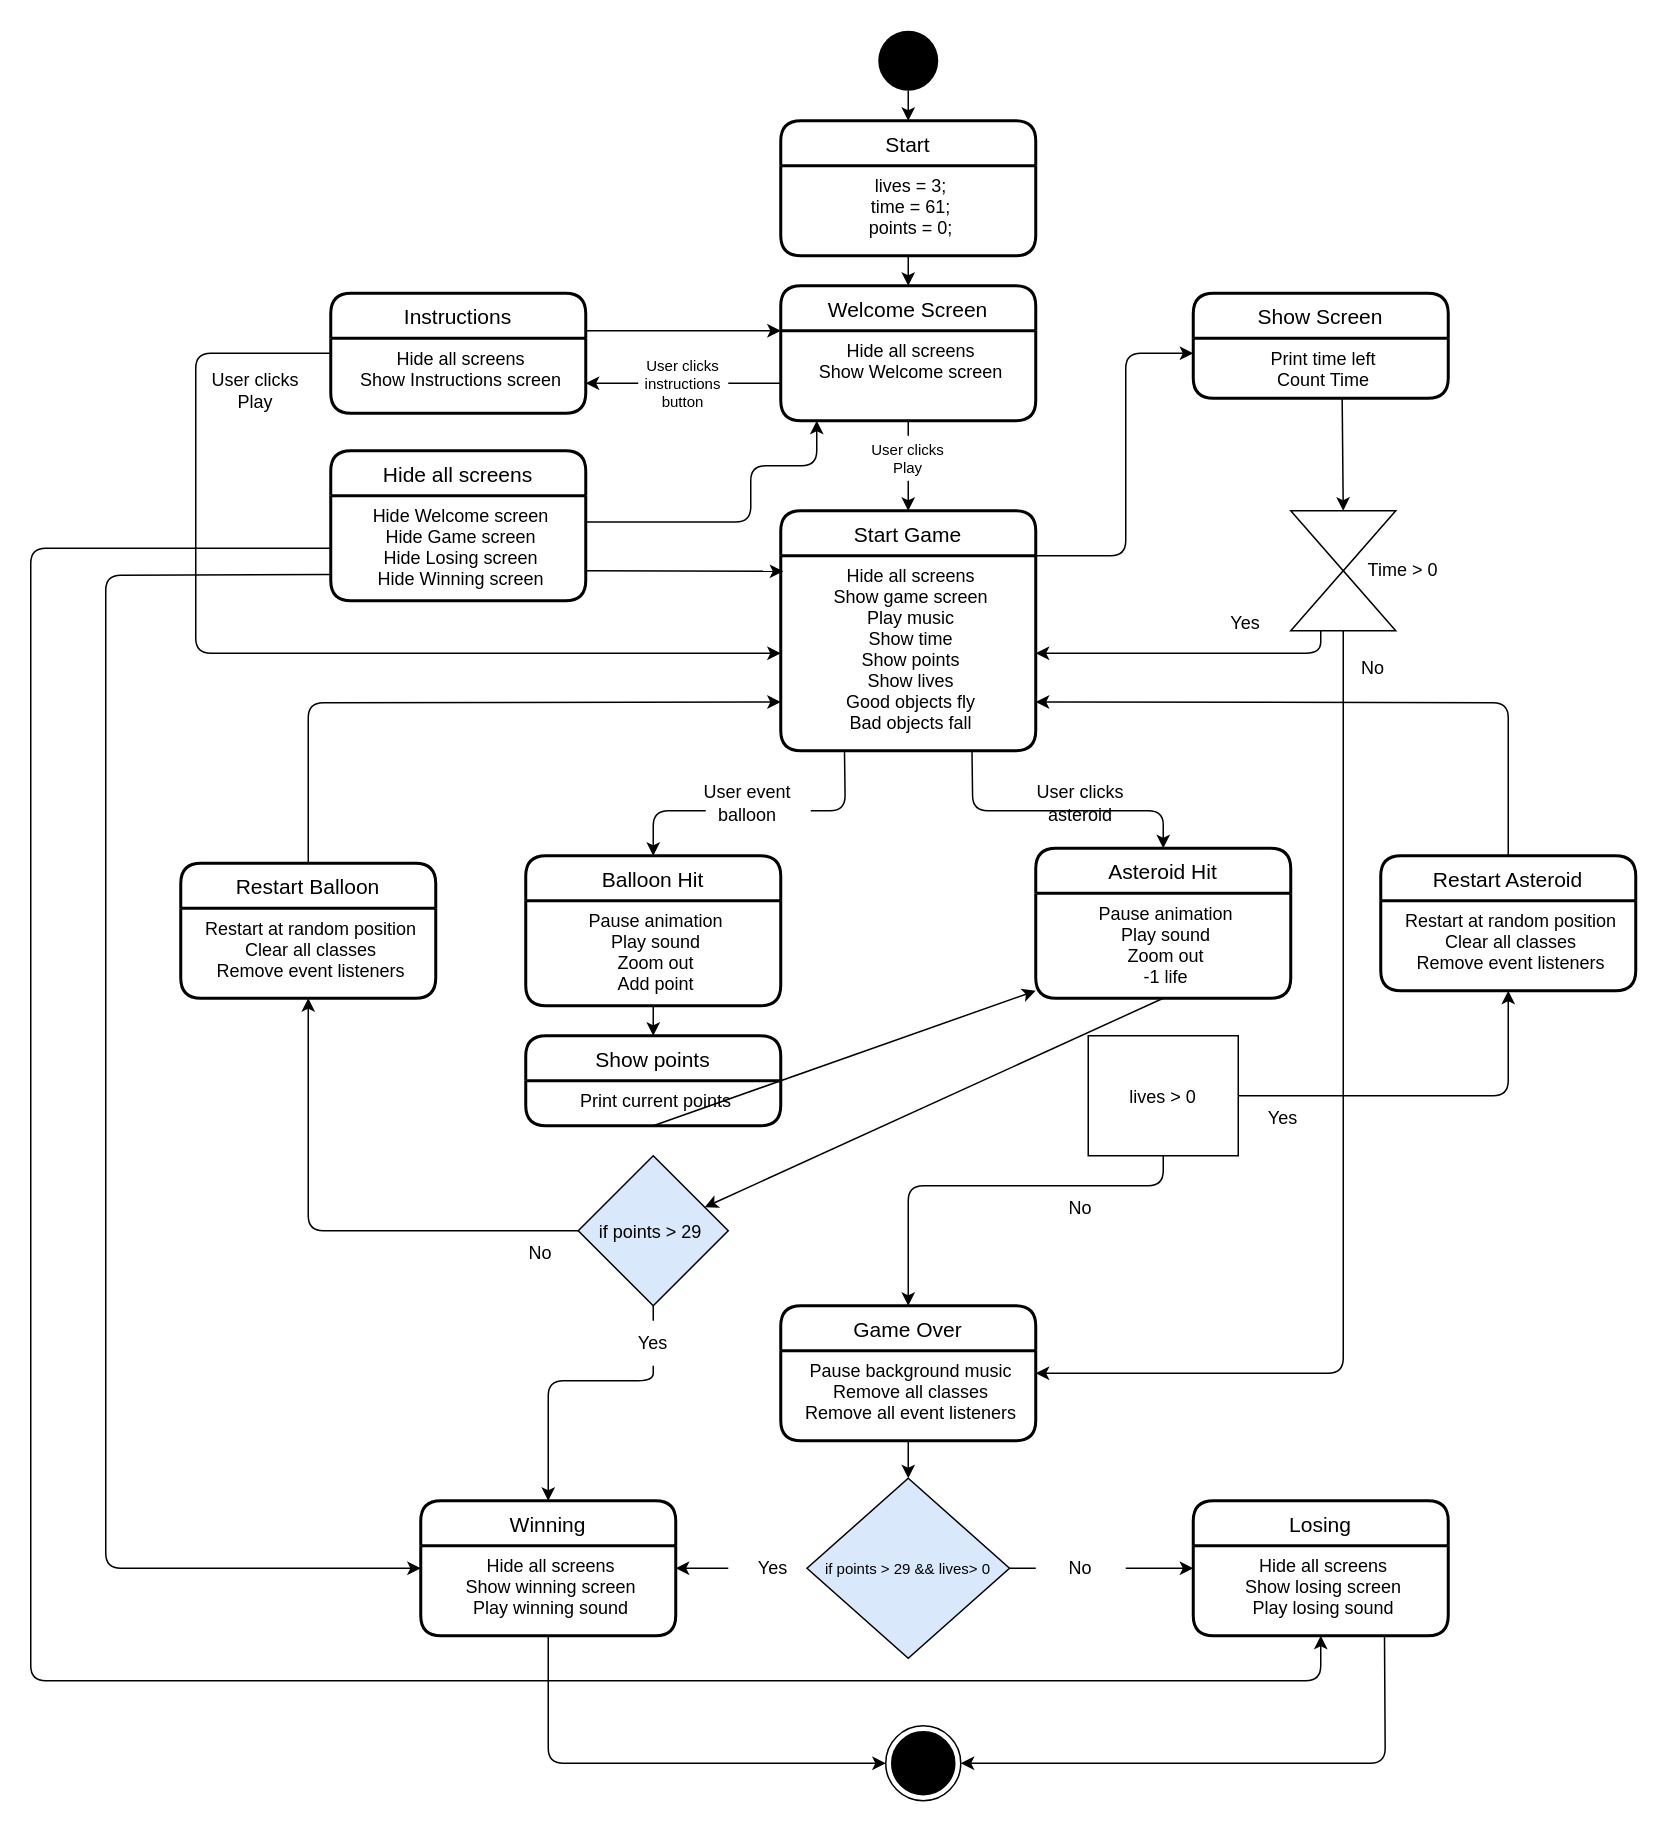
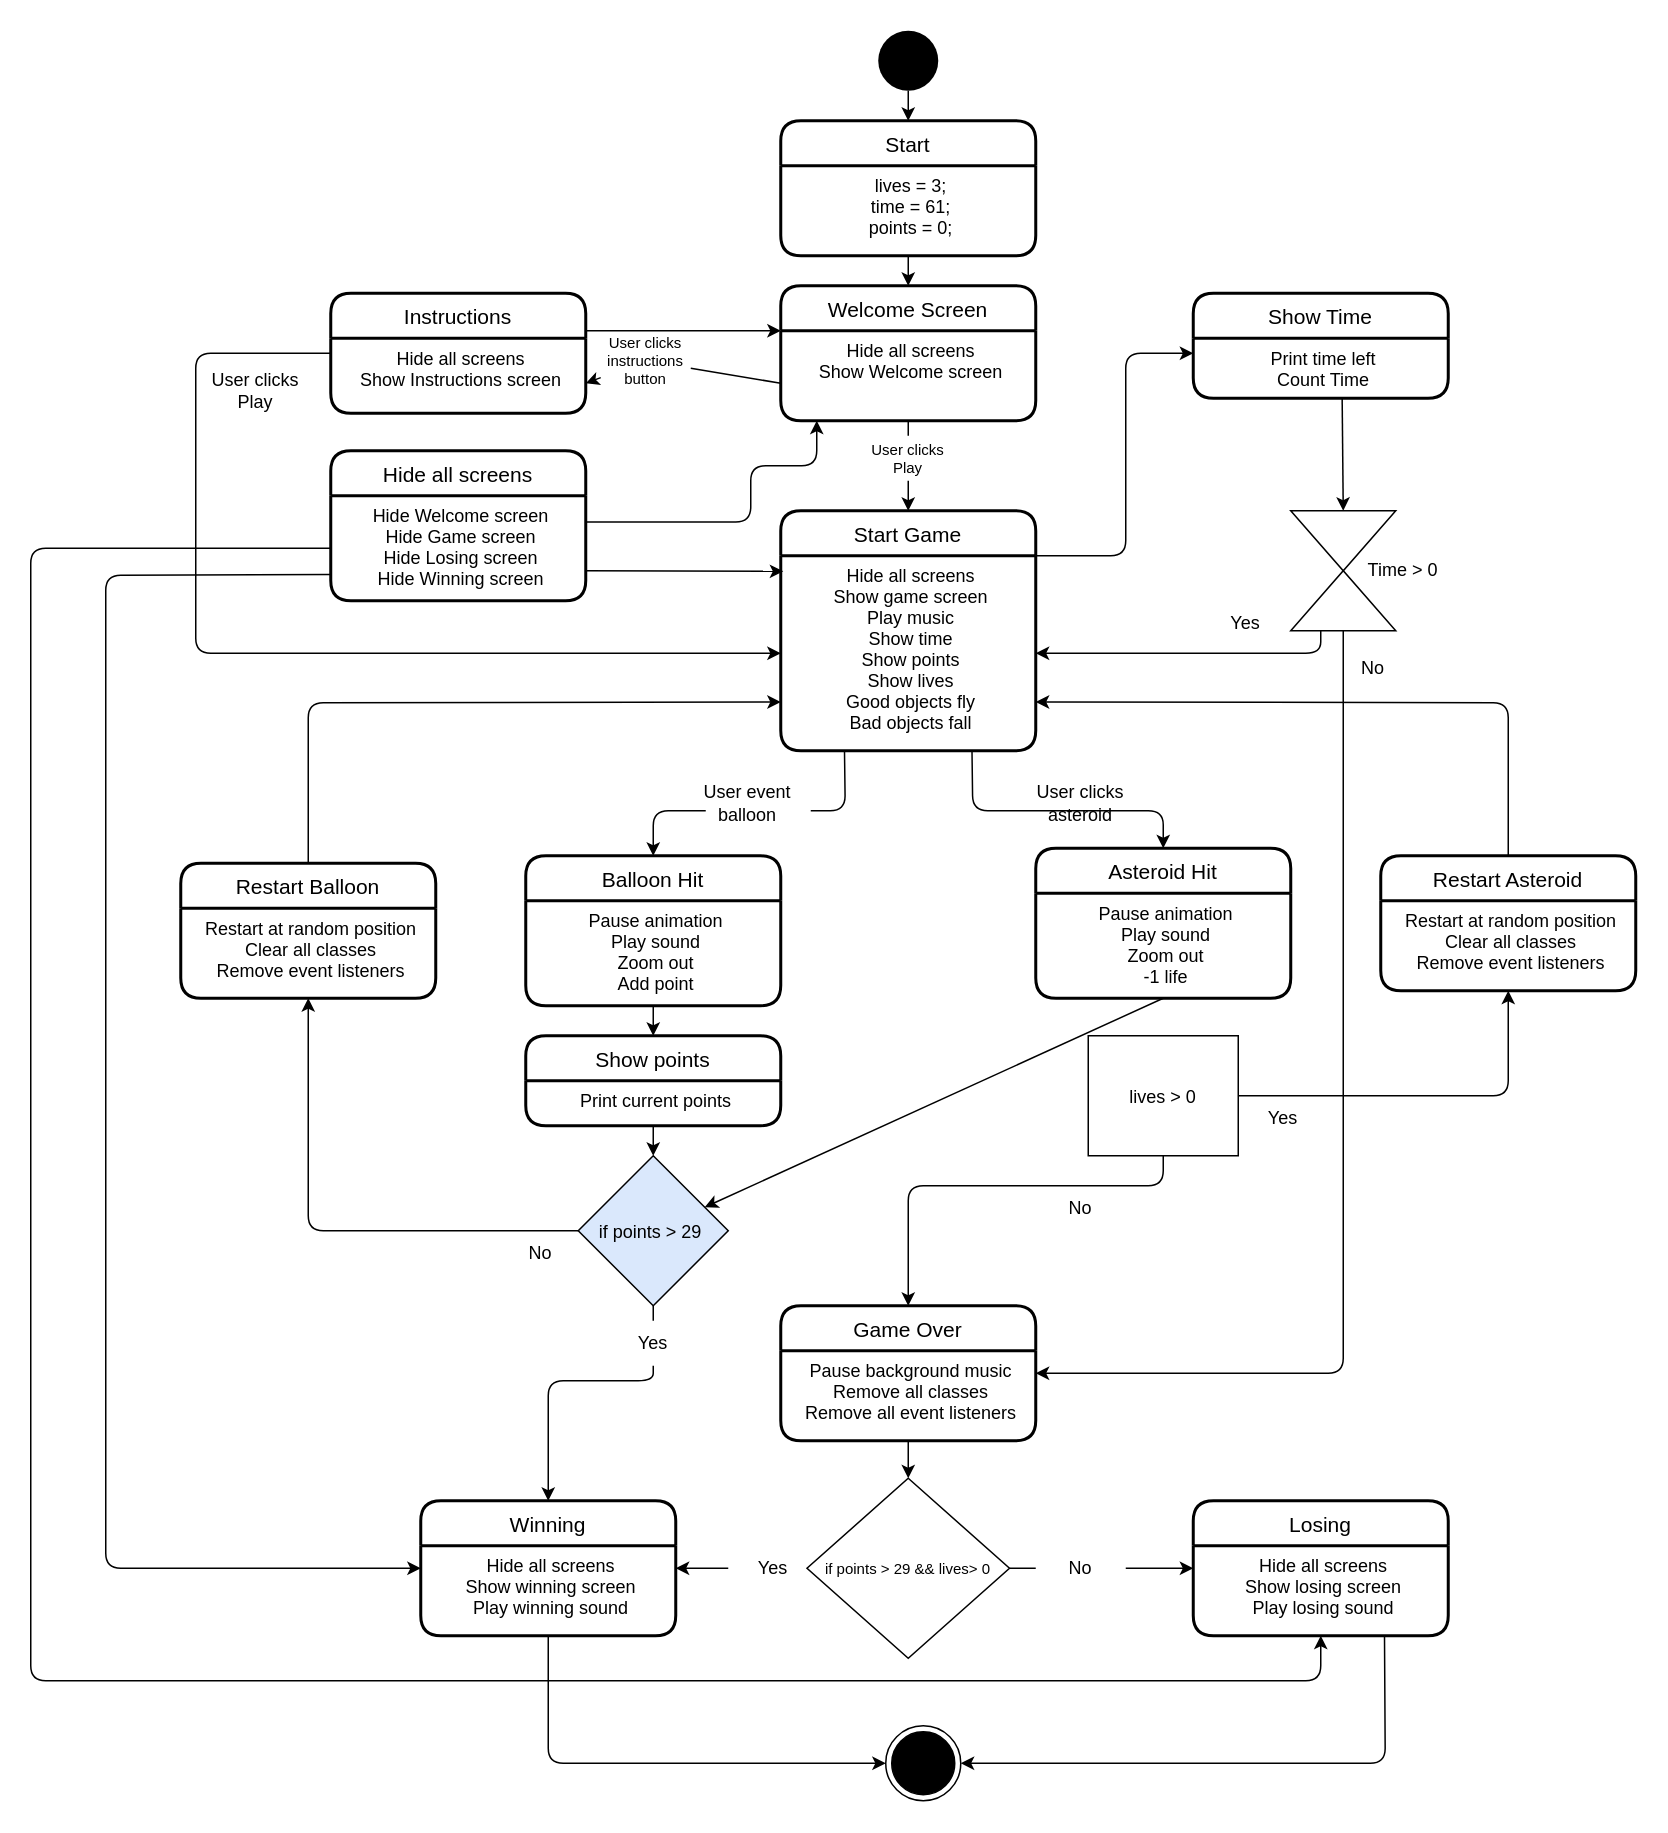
- <mxCell id="18" value="Show Screen" style="swimlane;childLayout=stackLayout;horizontal=1;startSize=30;horizontalStack=0;rounded=1;fontSize=14;fontStyle=0;strokeWidth=2;resizeParent=0;resizeLast=1;shadow=0;dashed=0;align=center;" vertex="1" parent="1"><mxGeometry x="795" y="195" width="170" height="70" as="geometry" /></mxCell>
+ <mxCell id="18" value="Show Time" style="swimlane;childLayout=stackLayout;horizontal=1;startSize=30;horizontalStack=0;rounded=1;fontSize=14;fontStyle=0;strokeWidth=2;resizeParent=0;resizeLast=1;shadow=0;dashed=0;align=center;" vertex="1" parent="1"><mxGeometry x="795" y="195" width="170" height="70" as="geometry" /></mxCell>
- <mxCell id="35" value="User clicks instructions&lt;br&gt;button" style="text;html=1;strokeColor=none;fillColor=none;align=center;verticalAlign=middle;whiteSpace=wrap;rounded=0;fontSize=10;" vertex="1" parent="1"><mxGeometry x="425" y="240" width="60" height="30" as="geometry" /></mxCell>
+ <mxCell id="35" value="User clicks instructions&lt;br&gt;button" style="text;html=1;strokeColor=none;fillColor=none;align=center;verticalAlign=middle;whiteSpace=wrap;rounded=0;fontSize=10;" vertex="1" parent="1"><mxGeometry x="400" y="225" width="60" height="30" as="geometry" /></mxCell>
- <mxCell id="49" value="" style="endArrow=classic;html=1;fontSize=12;exitX=0.5;exitY=1;exitDx=0;exitDy=0;" edge="1" parent="1" source="22" target="13"><mxGeometry width="50" height="50" relative="1" as="geometry"><mxPoint x="670" y="730" as="sourcePoint" /><mxPoint x="720" y="680" as="targetPoint" /></mxGeometry></mxCell>
+ <mxCell id="49" value="" style="endArrow=classic;html=1;fontSize=12;exitX=0.5;exitY=1;exitDx=0;exitDy=0;entryX=0.5;entryY=0;entryDx=0;entryDy=0;" edge="1" parent="1" source="22" target="43"><mxGeometry width="50" height="50" relative="1" as="geometry"><mxPoint x="670" y="730" as="sourcePoint" /><mxPoint x="720" y="680" as="targetPoint" /></mxGeometry></mxCell>
- <mxCell id="25" value="if points &gt; 29 &amp;&amp; lives&gt; 0" style="rhombus;verticalAlign=middle;fontSize=10;fillColor=#dae8fc;" vertex="1" parent="1"><mxGeometry x="537.5" y="985" width="135" height="120" as="geometry" /></mxCell>
+ <mxCell id="25" value="if points &gt; 29 &amp;&amp; lives&gt; 0" style="rhombus;verticalAlign=middle;fontSize=10;" vertex="1" parent="1"><mxGeometry x="537.5" y="985" width="135" height="120" as="geometry" /></mxCell>
